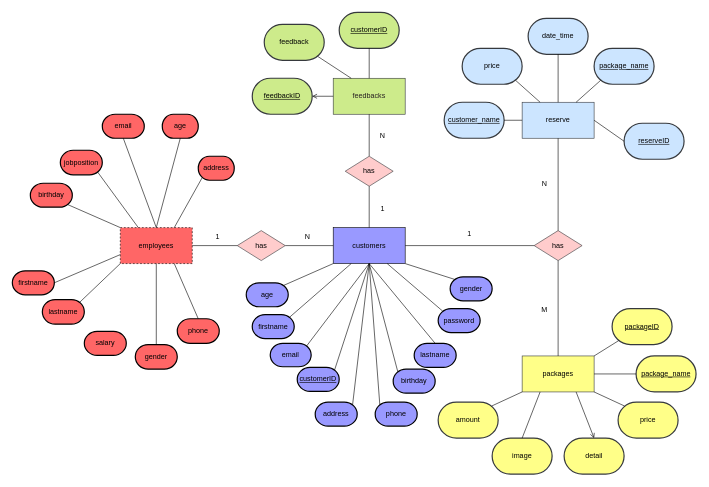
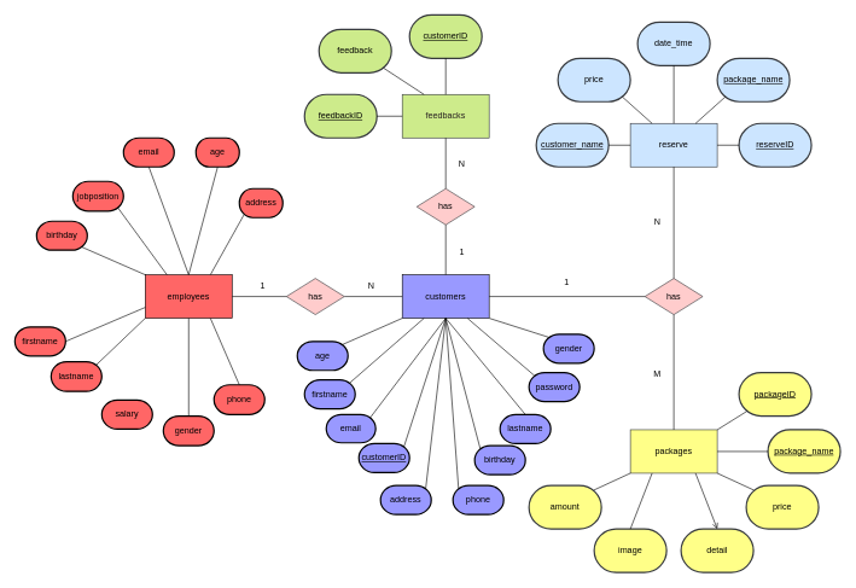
- <mxCell id="22" value="" style="endArrow=open;html=1;entryX=1;entryY=0.5;entryDx=0;entryDy=0;entryPerimeter=0;exitX=0;exitY=0.5;exitDx=0;exitDy=0;strokeColor=#000000;" edge="1" parent="1" source="6" target="17"><mxGeometry width="50" height="50" relative="1" as="geometry"><mxPoint x="635" y="140" as="sourcePoint" /><mxPoint x="675" y="90" as="targetPoint" /></mxGeometry></mxCell>
+ <mxCell id="22" value="" style="endArrow=none;html=1;entryX=1;entryY=0.5;entryDx=0;entryDy=0;entryPerimeter=0;exitX=0;exitY=0.5;exitDx=0;exitDy=0;strokeColor=#000000;" edge="1" parent="1" source="6" target="17"><mxGeometry width="50" height="50" relative="1" as="geometry"><mxPoint x="635" y="140" as="sourcePoint" /><mxPoint x="675" y="90" as="targetPoint" /></mxGeometry></mxCell>
- <mxCell id="11" value="&lt;u&gt;reserveID&lt;/u&gt;" style="strokeWidth=2;html=1;shape=mxgraph.flowchart.terminator;whiteSpace=wrap;fillColor=#cce5ff;strokeColor=#36393d;fontColor=#000000;" vertex="1" parent="1"><mxGeometry x="1040" y="205" width="100" height="60" as="geometry" /></mxCell>
+ <mxCell id="11" value="&lt;u&gt;reserveID&lt;/u&gt;" style="strokeWidth=2;html=1;shape=mxgraph.flowchart.terminator;whiteSpace=wrap;fillColor=#cce5ff;strokeColor=#36393d;fontColor=#000000;" vertex="1" parent="1"><mxGeometry x="1020" y="170" width="100" height="60" as="geometry" /></mxCell>
- <mxCell id="2" value="employees" style="rounded=0;whiteSpace=wrap;html=1;fillColor=#FF6666;fontColor=#000000;dashed=1;" vertex="1" parent="1"><mxGeometry x="200" y="379" width="120" height="60" as="geometry" /></mxCell>
+ <mxCell id="2" value="employees" style="rounded=0;whiteSpace=wrap;html=1;fillColor=#FF6666;fontColor=#000000;" vertex="1" parent="1"><mxGeometry x="200" y="379" width="120" height="60" as="geometry" /></mxCell>
